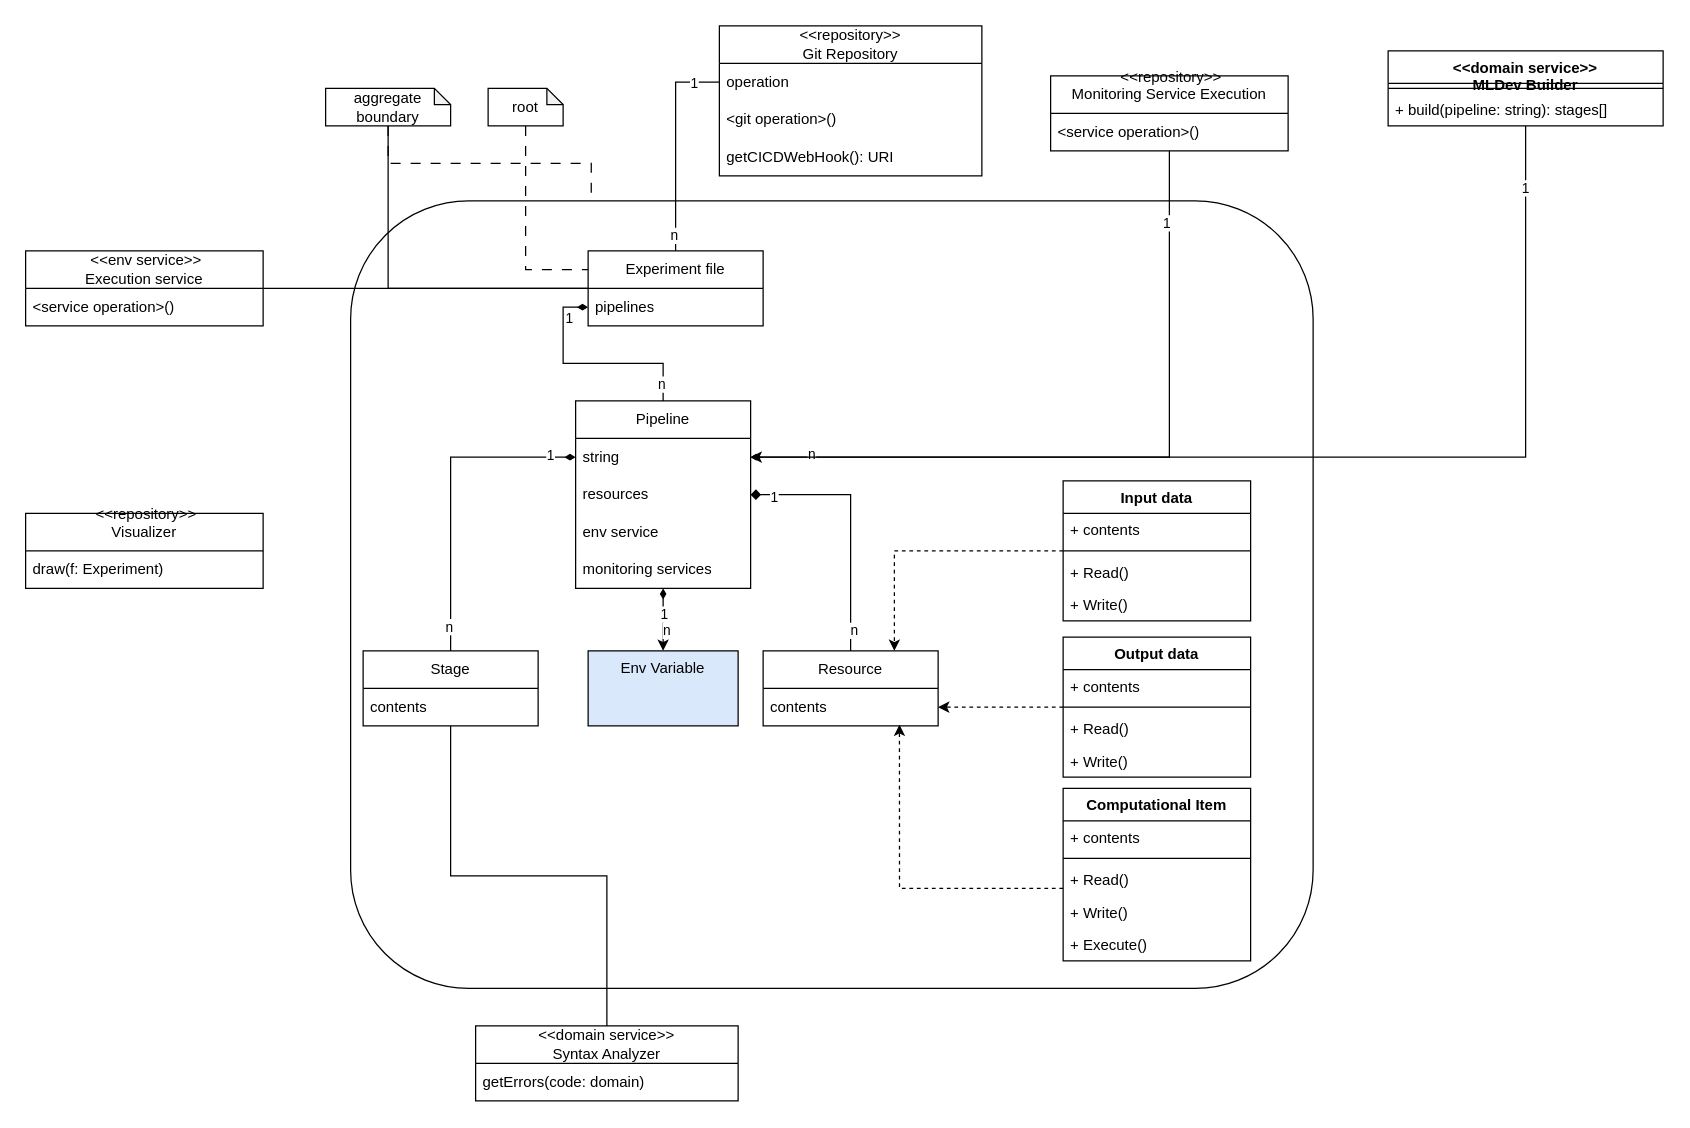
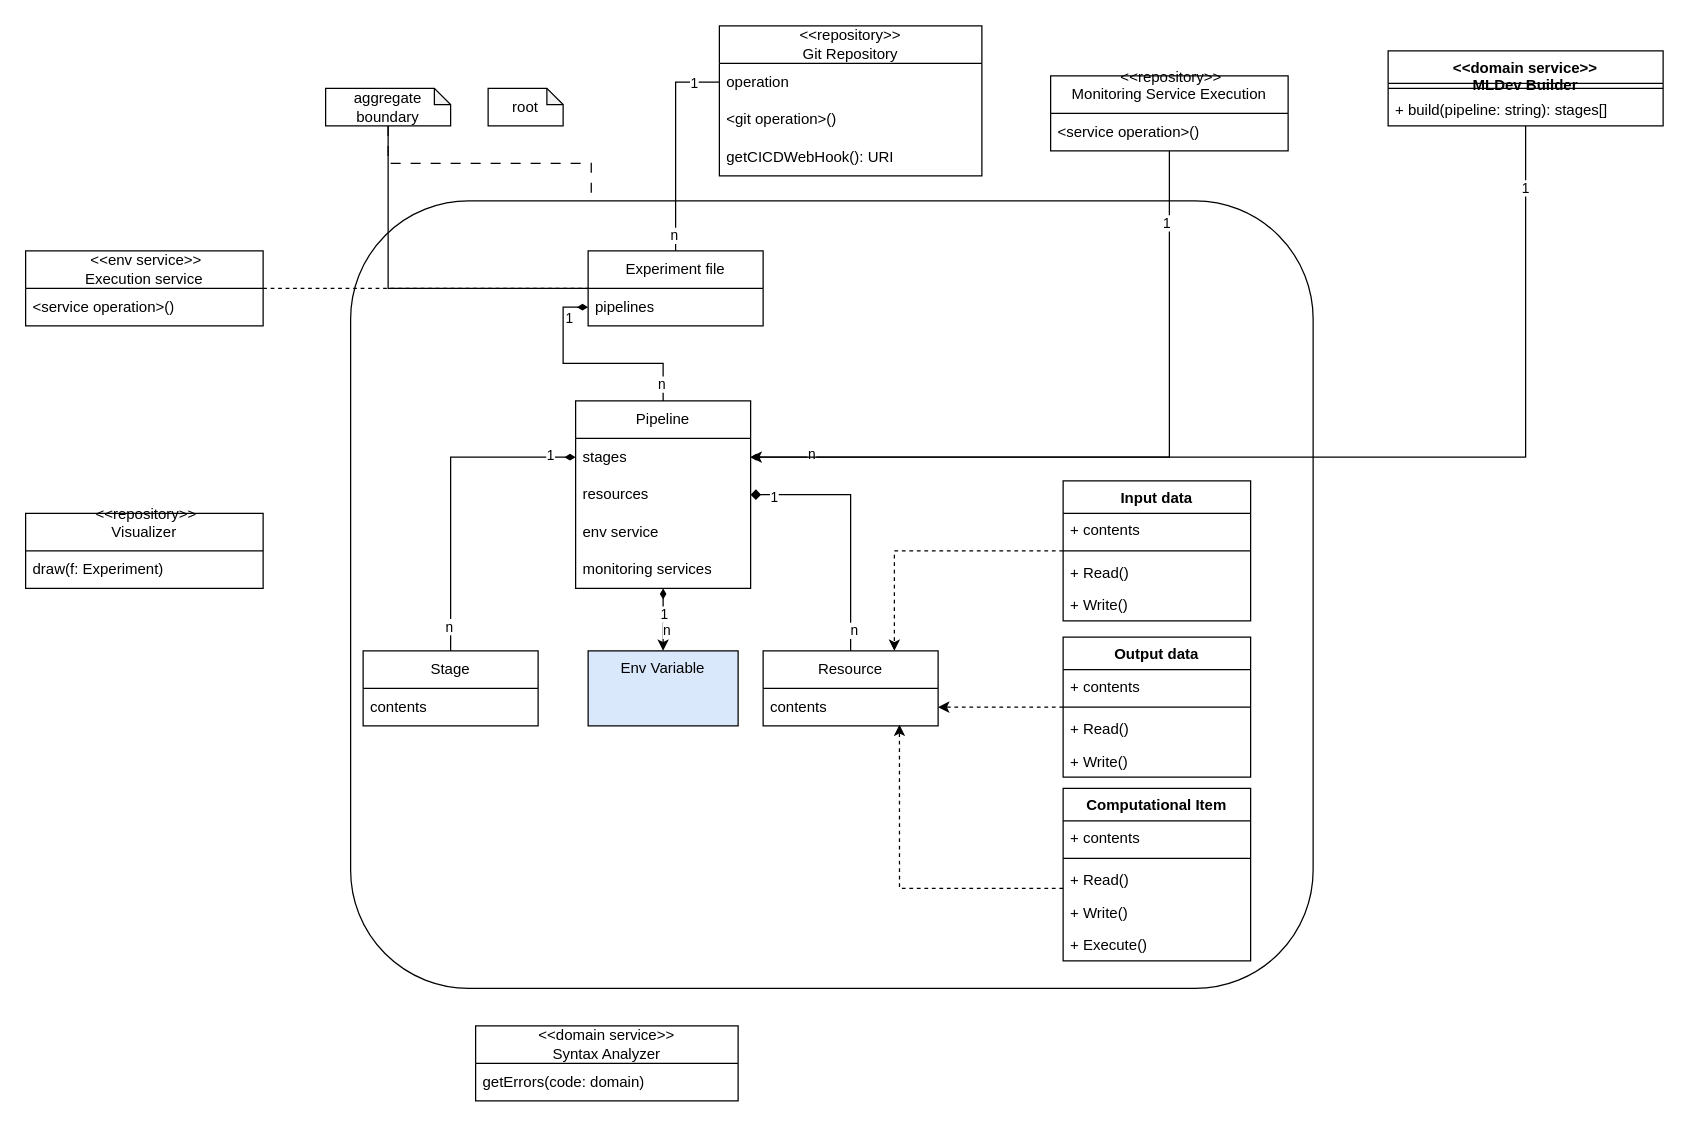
- <mxCell id="38" style="edgeStyle=orthogonalEdgeStyle;rounded=0;orthogonalLoop=1;jettySize=auto;html=1;entryX=0;entryY=0.25;entryDx=0;entryDy=0;endArrow=none;endFill=0;dashed=1;dashPattern=8 8;exitX=0.5;exitY=1;exitDx=0;exitDy=0;exitPerimeter=0;" edge="1" parent="1" source="24" target="45"><mxGeometry relative="1" as="geometry"><mxPoint x="470" y="120" as="sourcePoint" /><mxPoint x="495" y="180" as="targetPoint" /></mxGeometry></mxCell>
- <mxCell id="71" style="edgeStyle=orthogonalEdgeStyle;rounded=0;orthogonalLoop=1;jettySize=auto;html=1;entryX=0;entryY=0.5;entryDx=0;entryDy=0;endArrow=none;endFill=0;" edge="1" parent="1" source="72" target="45"><mxGeometry relative="1" as="geometry" /></mxCell>
+ <mxCell id="71" style="edgeStyle=orthogonalEdgeStyle;rounded=0;orthogonalLoop=1;jettySize=auto;html=1;entryX=0;entryY=0.5;entryDx=0;entryDy=0;endArrow=none;endFill=0;dashed=1;" edge="1" parent="1" source="72" target="45"><mxGeometry relative="1" as="geometry" /></mxCell>
- <mxCell id="34" value="string" style="text;strokeColor=none;fillColor=none;align=left;verticalAlign=middle;spacingLeft=4;spacingRight=4;overflow=hidden;points=[[0,0.5],[1,0.5]];portConstraint=eastwest;rotatable=0;whiteSpace=wrap;html=1;" vertex="1" parent="33"><mxGeometry y="30" width="140" height="30" as="geometry" /></mxCell>
+ <mxCell id="34" value="stages" style="text;strokeColor=none;fillColor=none;align=left;verticalAlign=middle;spacingLeft=4;spacingRight=4;overflow=hidden;points=[[0,0.5],[1,0.5]];portConstraint=eastwest;rotatable=0;whiteSpace=wrap;html=1;" vertex="1" parent="33"><mxGeometry y="30" width="140" height="30" as="geometry" /></mxCell>
- <mxCell id="10" style="edgeStyle=orthogonalEdgeStyle;rounded=0;orthogonalLoop=1;jettySize=auto;html=1;entryX=0.5;entryY=0;entryDx=0;entryDy=0;endArrow=none;endFill=0;" edge="1" parent="1" source="11" target="39"><mxGeometry relative="1" as="geometry" /></mxCell>
